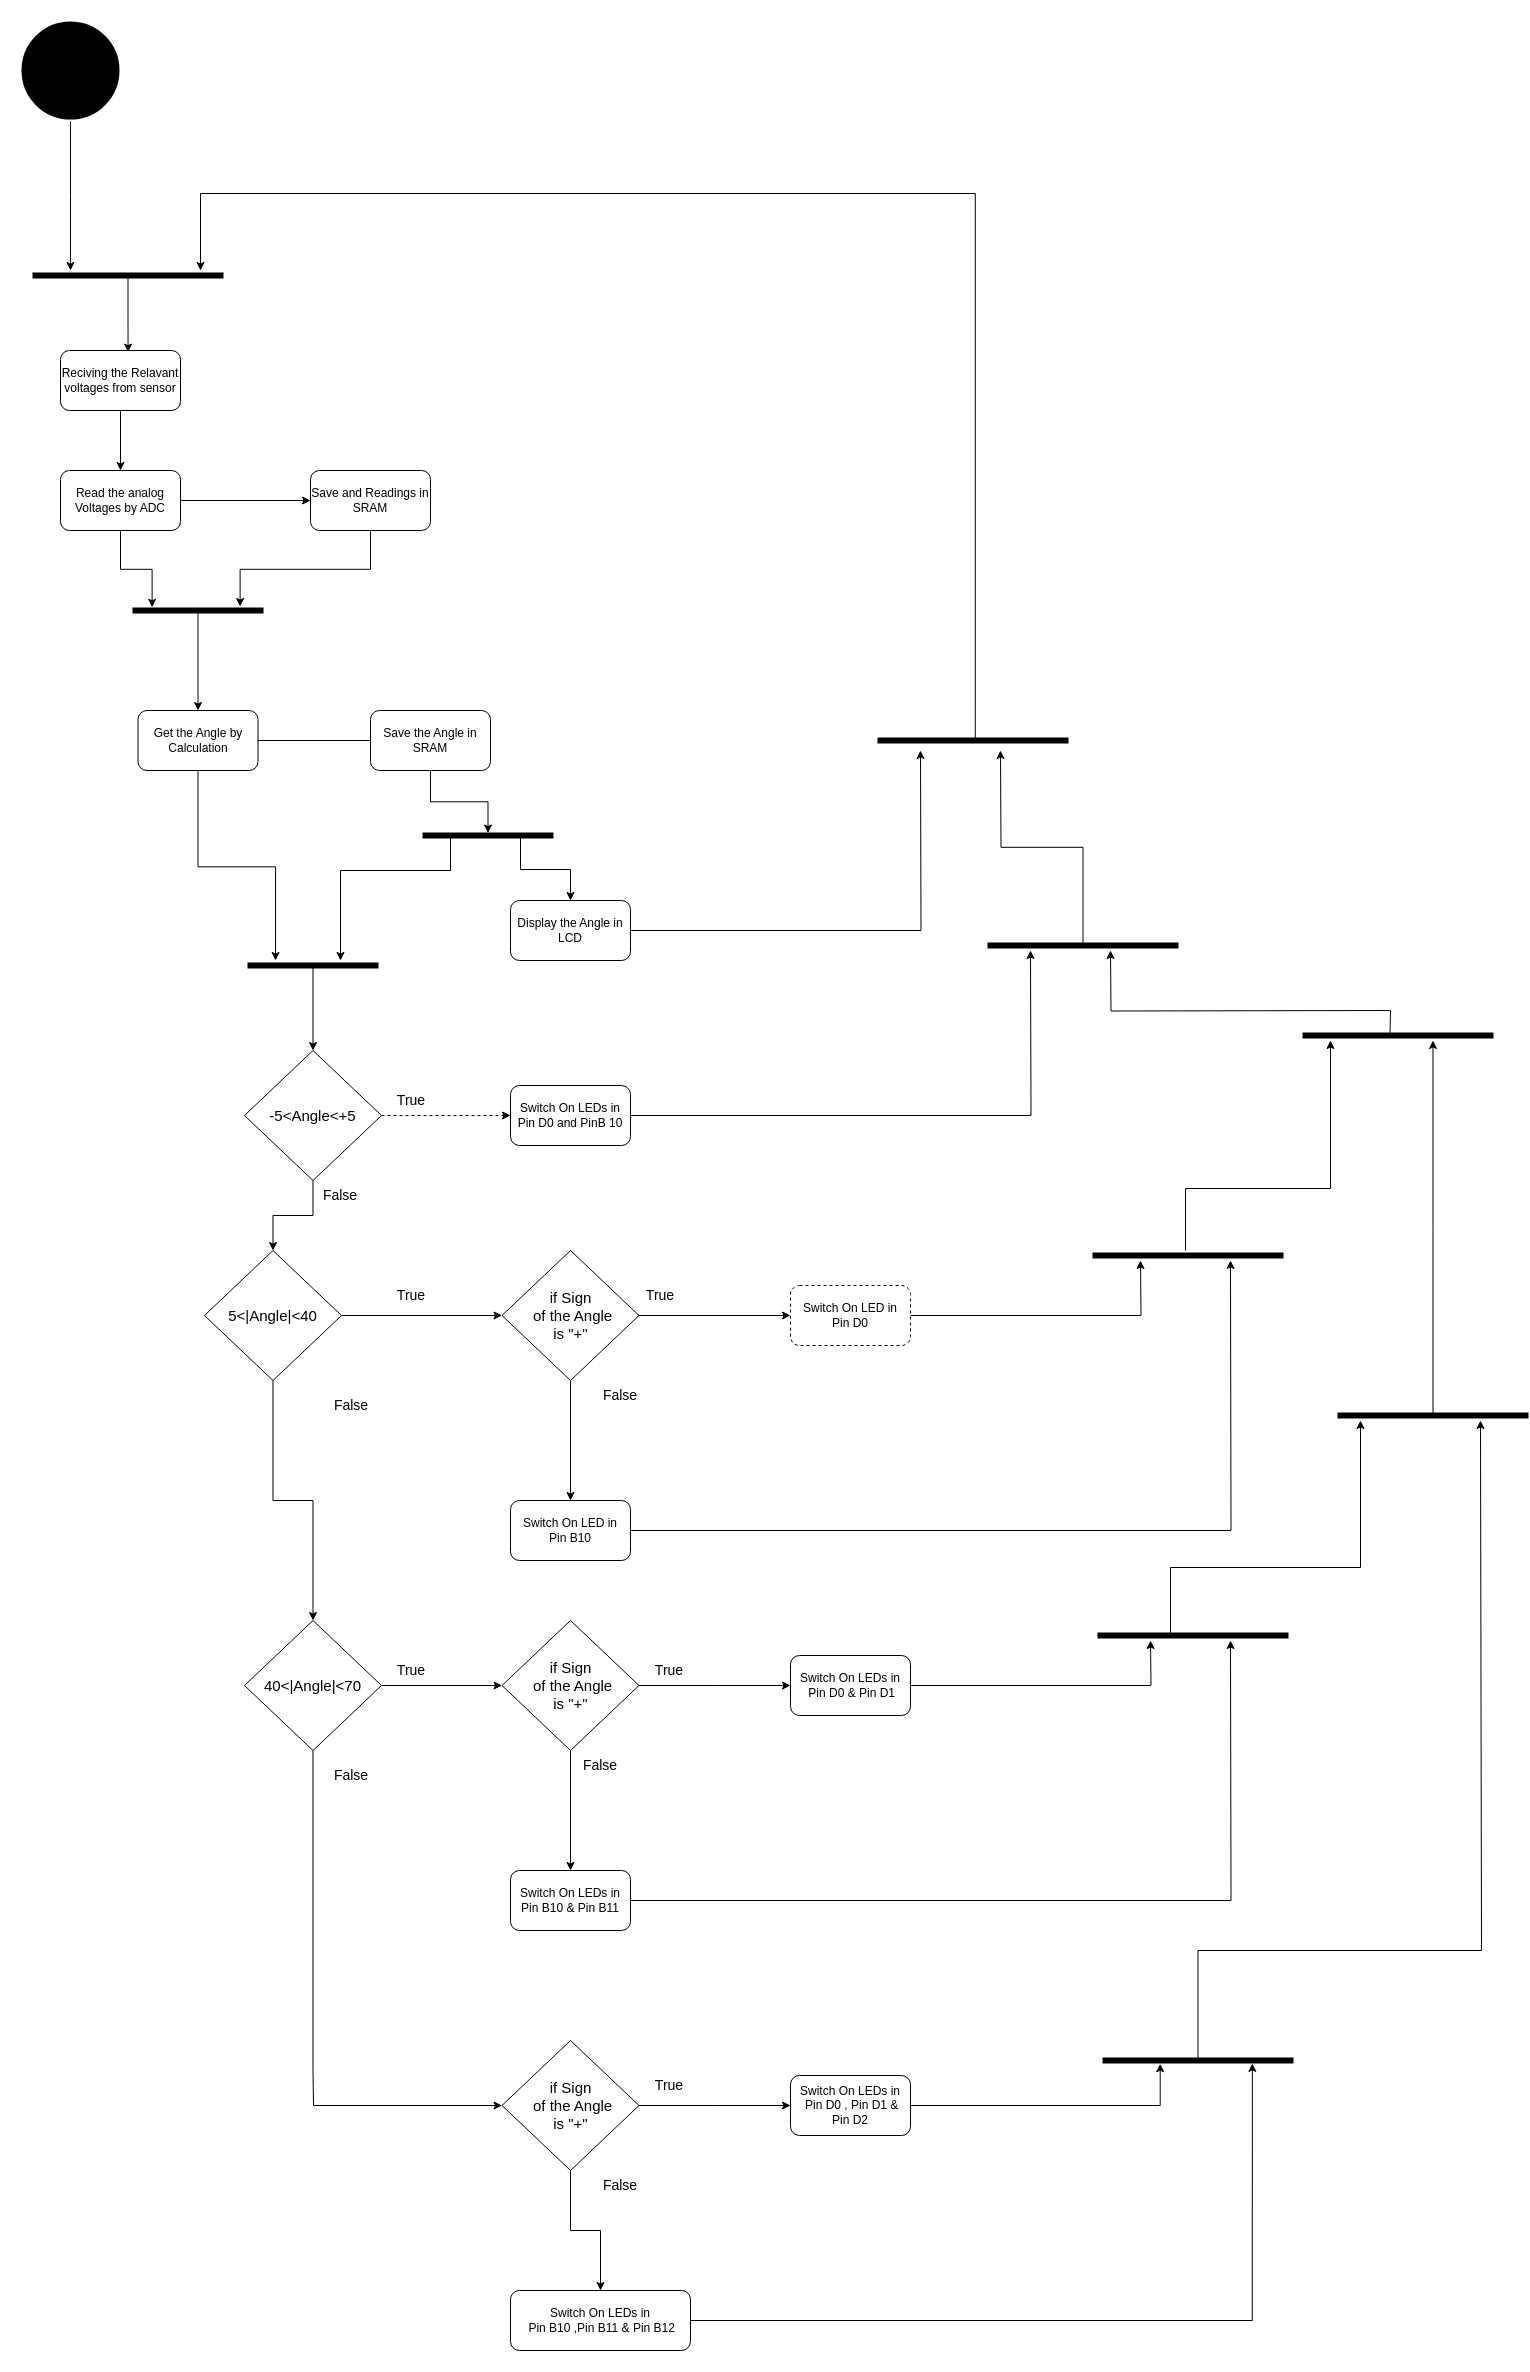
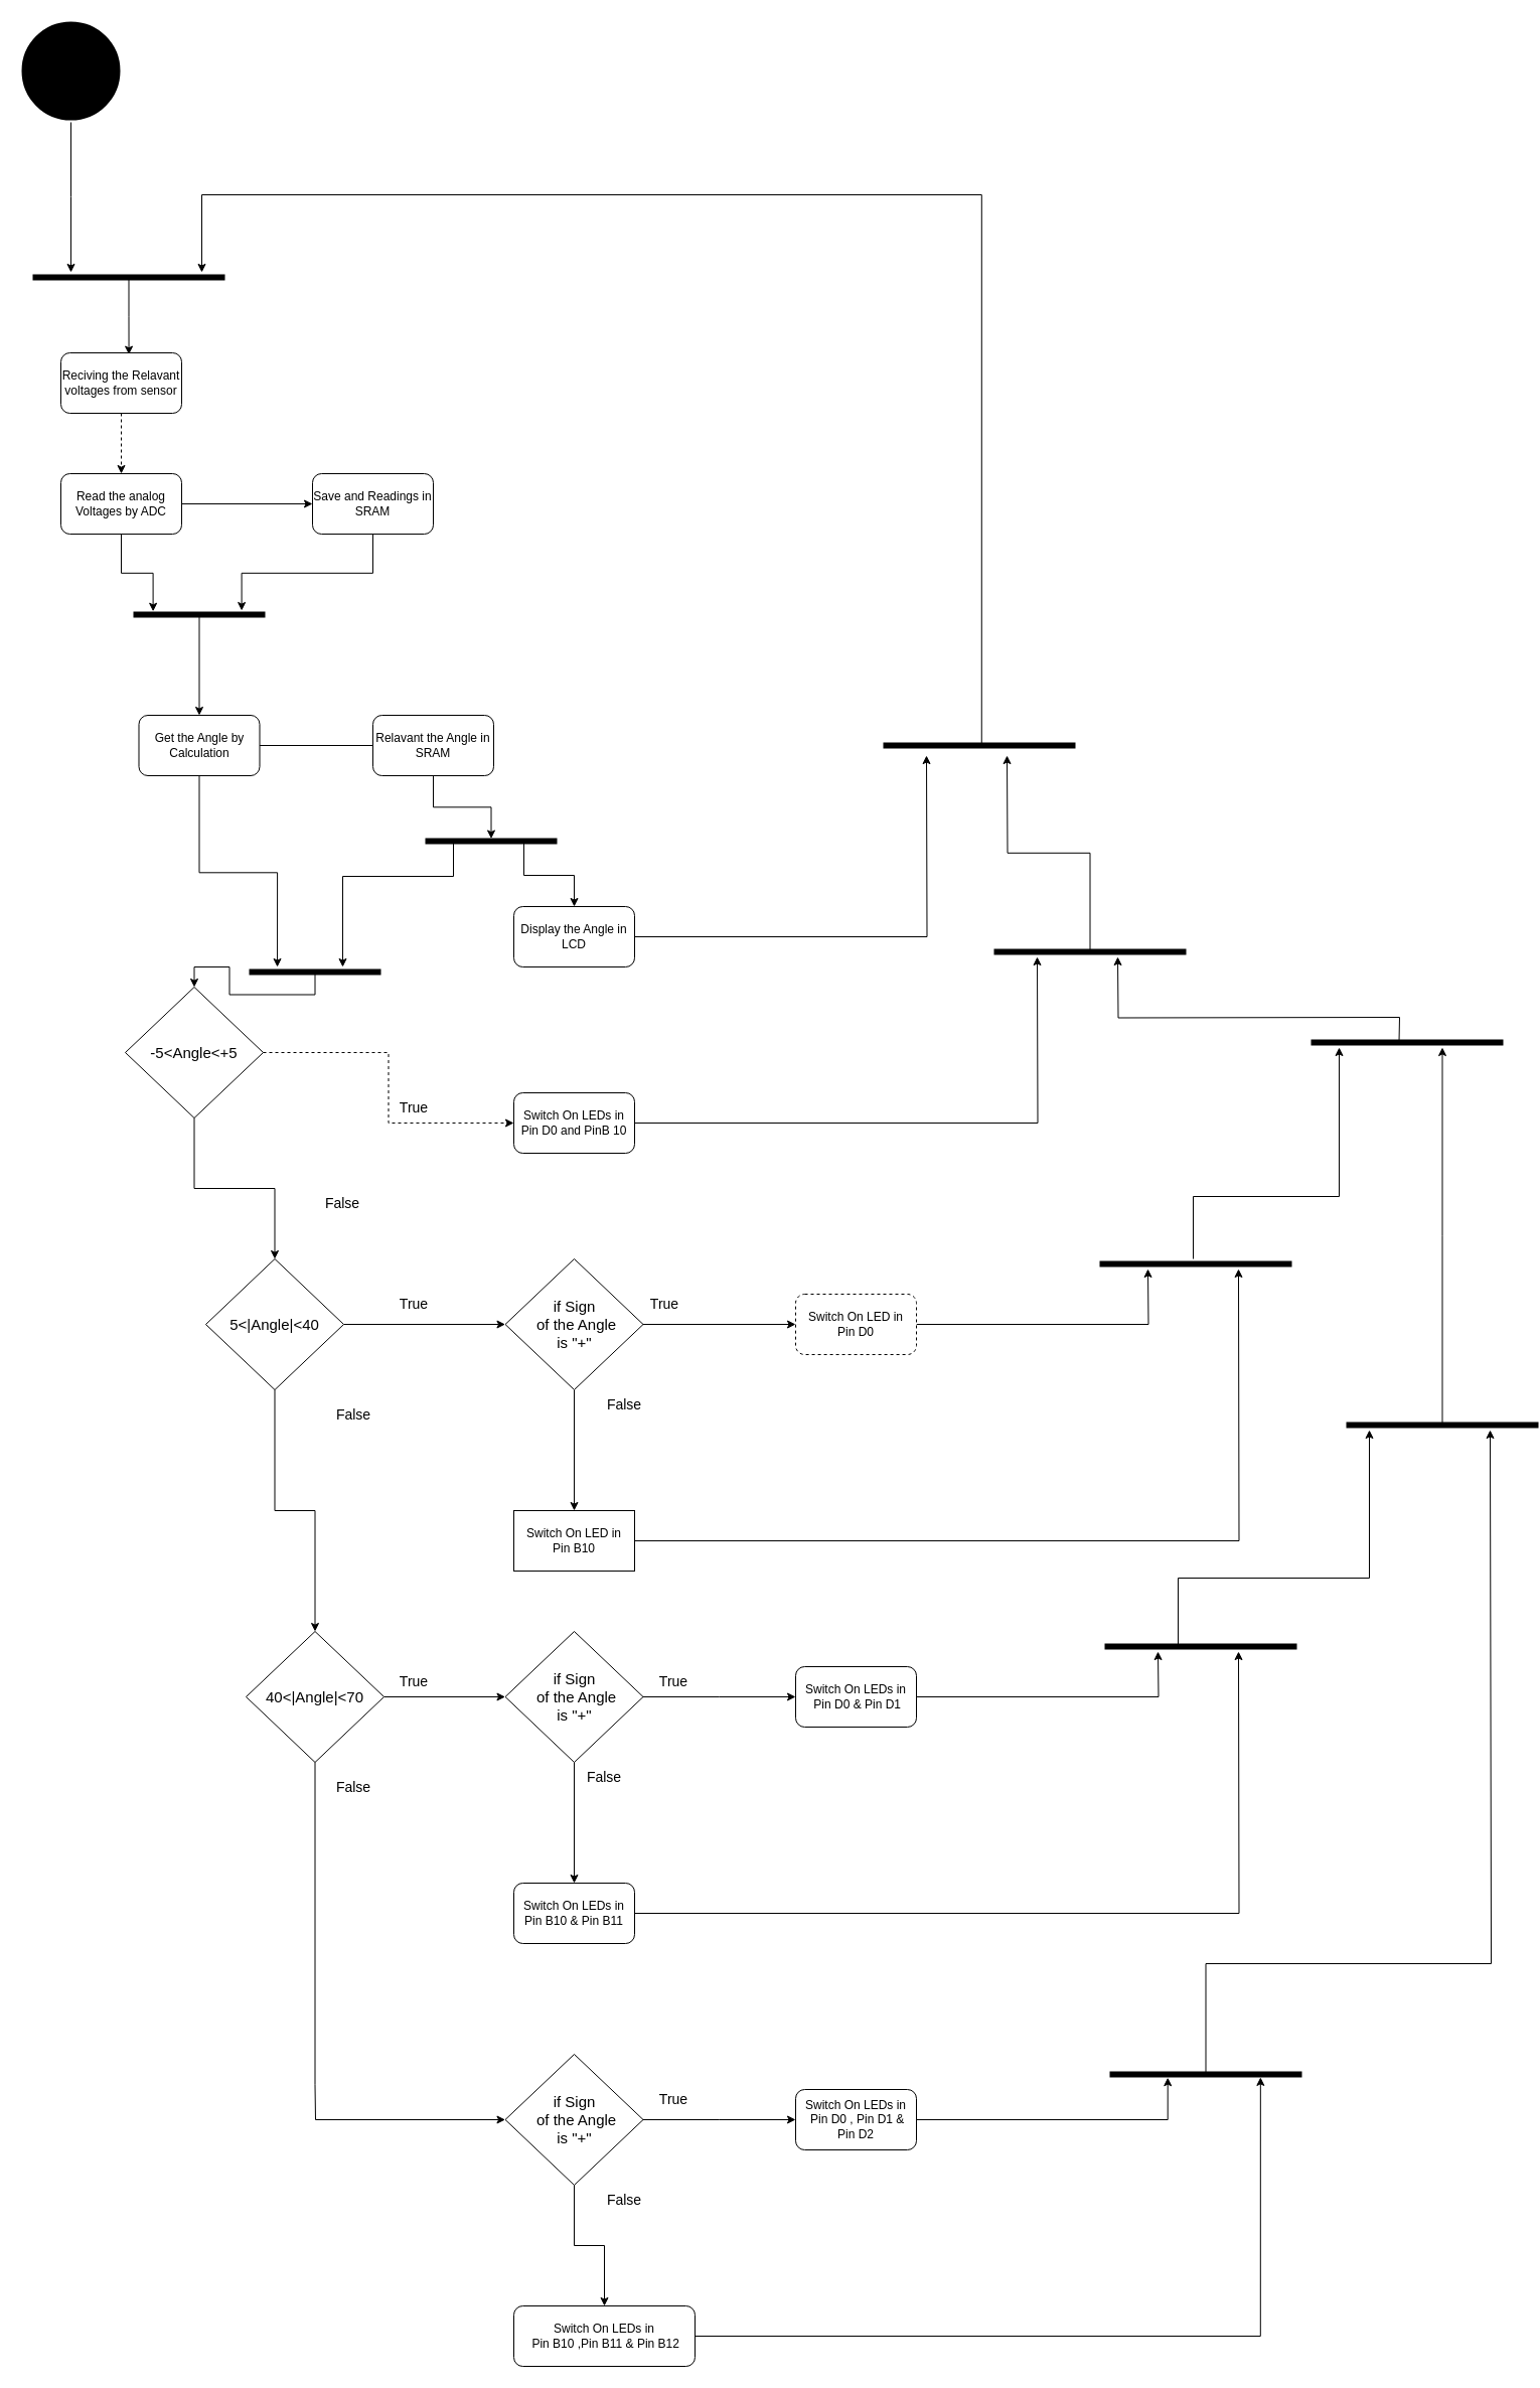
- <mxCell id="4" style="edgeStyle=orthogonalEdgeStyle;rounded=0;orthogonalLoop=1;jettySize=auto;html=1;exitX=0.5;exitY=1;exitDx=0;exitDy=0;entryX=0.5;entryY=0;entryDx=0;entryDy=0;" edge="1" parent="1" source="5" target="7"><mxGeometry relative="1" as="geometry" /></mxCell>
+ <mxCell id="4" style="edgeStyle=orthogonalEdgeStyle;rounded=0;orthogonalLoop=1;jettySize=auto;html=1;exitX=0.5;exitY=1;exitDx=0;exitDy=0;entryX=0.5;entryY=0;entryDx=0;entryDy=0;dashed=1;" edge="1" parent="1" source="5" target="7"><mxGeometry relative="1" as="geometry" /></mxCell>
- <mxCell id="11" value="Save the Angle in SRAM" style="rounded=1;whiteSpace=wrap;html=1;" vertex="1" parent="1"><mxGeometry x="370" y="710" width="120" height="60" as="geometry" /></mxCell>
+ <mxCell id="11" value="Relavant the Angle in SRAM" style="rounded=1;whiteSpace=wrap;html=1;" vertex="1" parent="1"><mxGeometry x="370" y="710" width="120" height="60" as="geometry" /></mxCell>
- <mxCell id="27" value="&lt;font style=&quot;font-size: 15px;&quot;&gt;-5&amp;lt;Angle&amp;lt;+5&lt;/font&gt;" style="rhombus;whiteSpace=wrap;html=1;" vertex="1" parent="1"><mxGeometry x="244" y="1050" width="137" height="130" as="geometry" /></mxCell>
+ <mxCell id="27" value="&lt;font style=&quot;font-size: 15px;&quot;&gt;-5&amp;lt;Angle&amp;lt;+5&lt;/font&gt;" style="rhombus;whiteSpace=wrap;html=1;" vertex="1" parent="1"><mxGeometry x="124" y="980" width="137" height="130" as="geometry" /></mxCell>
- <mxCell id="41" value="Switch On LED in&lt;br&gt;&amp;nbsp;Pin B10&amp;nbsp;" style="rounded=1;whiteSpace=wrap;html=1;" vertex="1" parent="1"><mxGeometry x="510" y="1500" width="120" height="60" as="geometry" /></mxCell>
+ <mxCell id="41" value="Switch On LED in&lt;br&gt;&amp;nbsp;Pin B10&amp;nbsp;" style="whiteSpace=wrap;html=1;rounded=0;" vertex="1" parent="1"><mxGeometry x="510" y="1500" width="120" height="60" as="geometry" /></mxCell>
